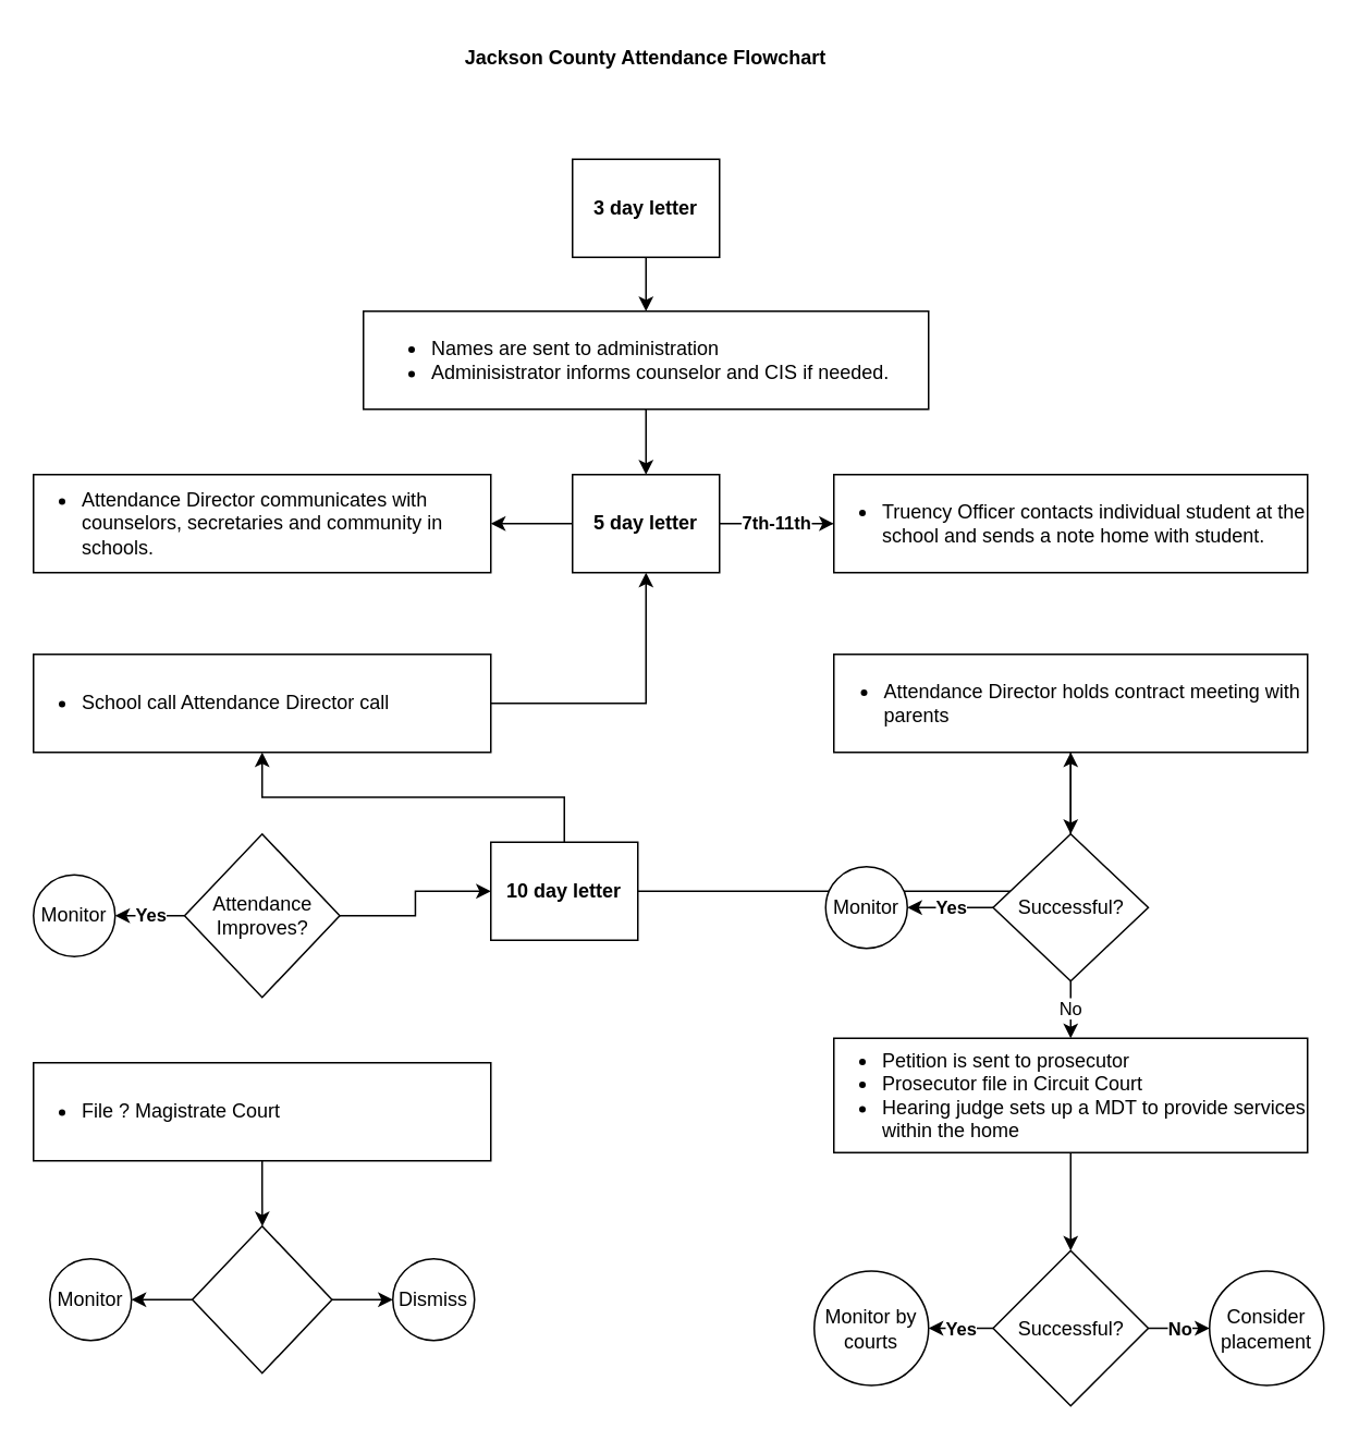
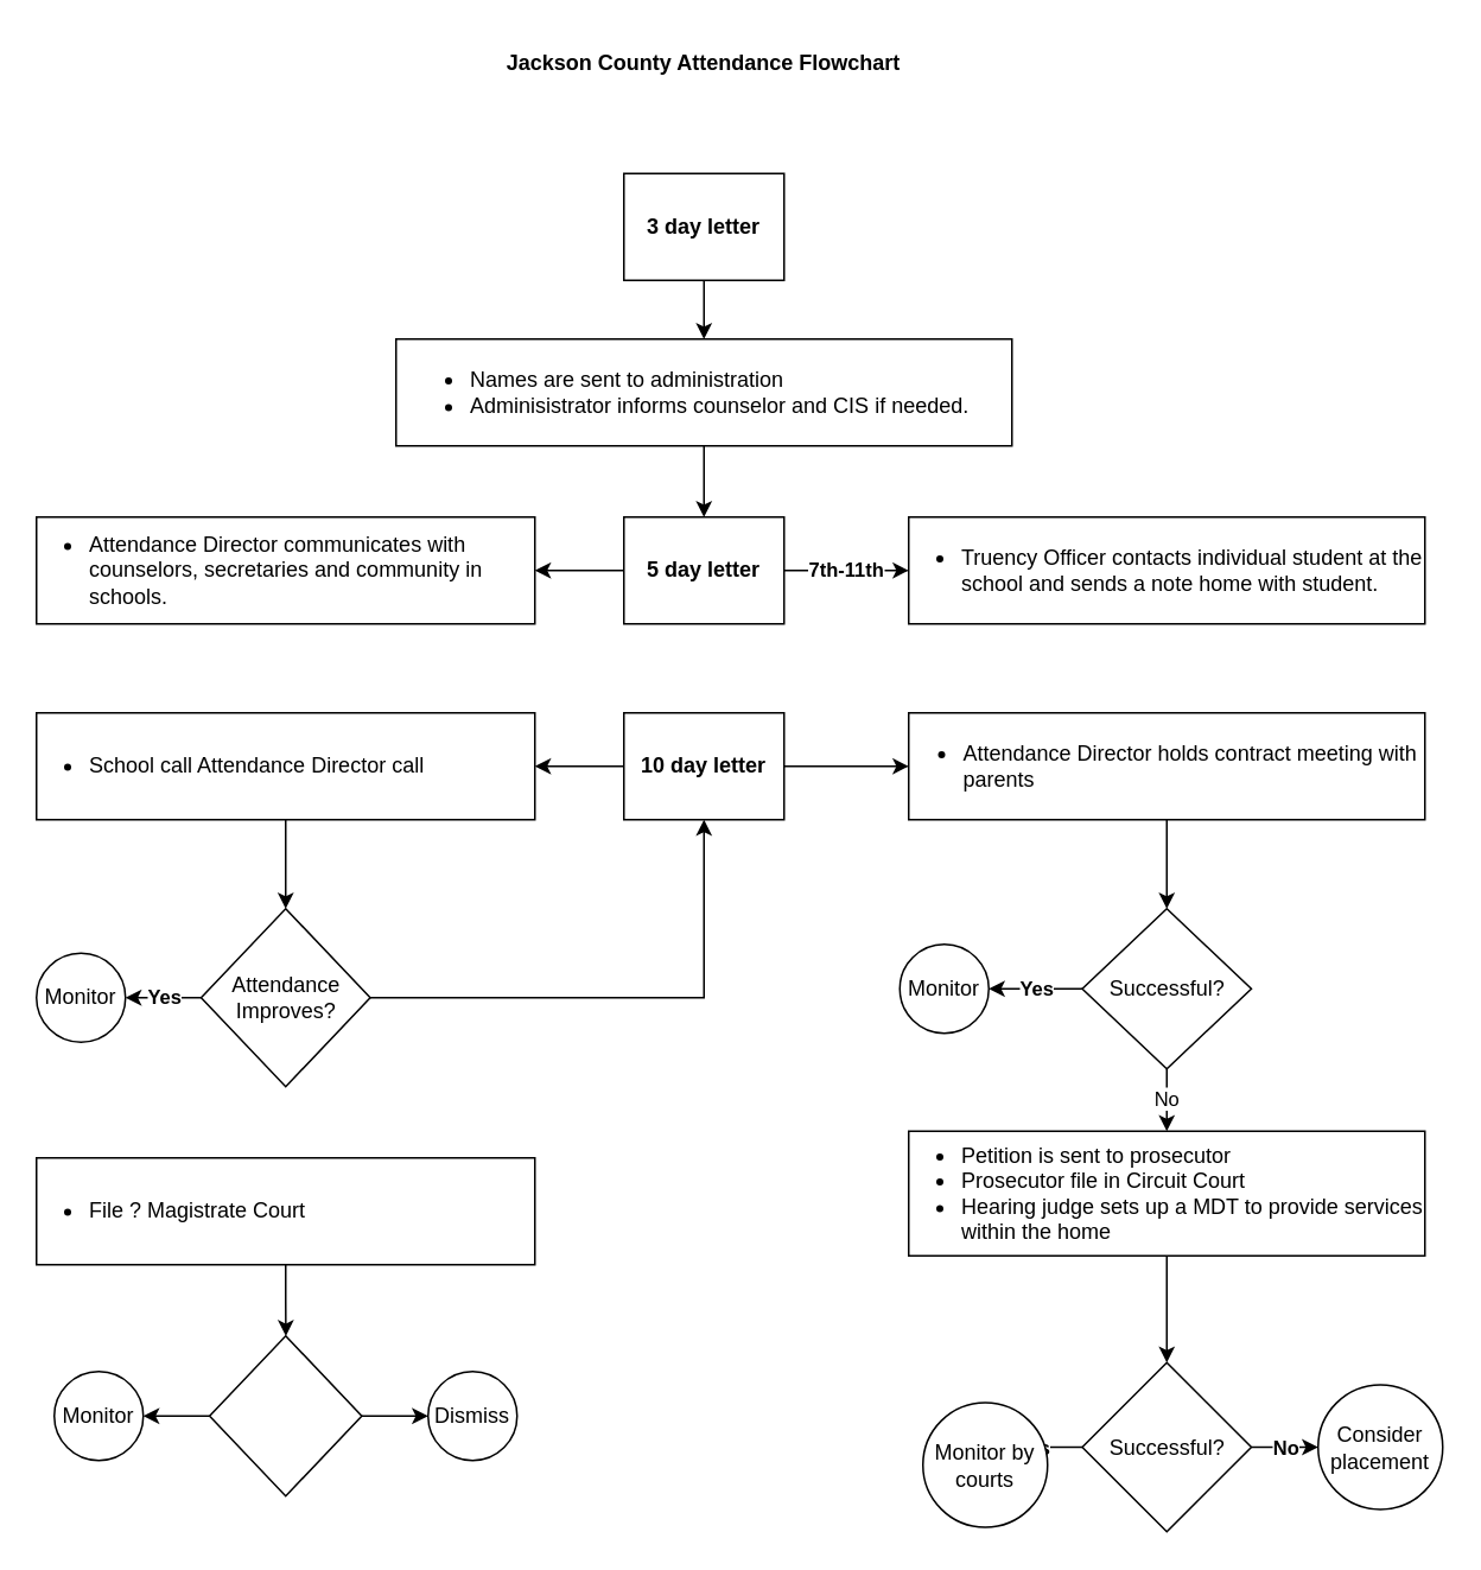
- <mxCell id="16" value="" style="edgeStyle=orthogonalEdgeStyle;rounded=0;orthogonalLoop=1;jettySize=auto;html=1;" edge="1" parent="1" source="17" target="8"><mxGeometry relative="1" as="geometry" /></mxCell>
+ <mxCell id="16" value="" style="edgeStyle=orthogonalEdgeStyle;rounded=0;orthogonalLoop=1;jettySize=auto;html=1;" edge="1" parent="1" source="17" target="21"><mxGeometry relative="1" as="geometry" /></mxCell>
- <mxCell id="13" value="&lt;b&gt;10 day letter&lt;/b&gt;" style="rounded=0;whiteSpace=wrap;html=1;" vertex="1" parent="1"><mxGeometry x="300" y="515" width="90" height="60" as="geometry" /></mxCell>
+ <mxCell id="13" value="&lt;b&gt;10 day letter&lt;/b&gt;" style="rounded=0;whiteSpace=wrap;html=1;" vertex="1" parent="1"><mxGeometry x="350" y="400" width="90" height="60" as="geometry" /></mxCell>
- <mxCell id="39" value="Monitor by courts" style="ellipse;whiteSpace=wrap;html=1;rounded=0;" vertex="1" parent="1"><mxGeometry x="498" y="777.5" width="70" height="70" as="geometry" /></mxCell>
+ <mxCell id="39" value="Monitor by courts" style="ellipse;whiteSpace=wrap;html=1;rounded=0;" vertex="1" parent="1"><mxGeometry x="518" y="787.5" width="70" height="70" as="geometry" /></mxCell>
